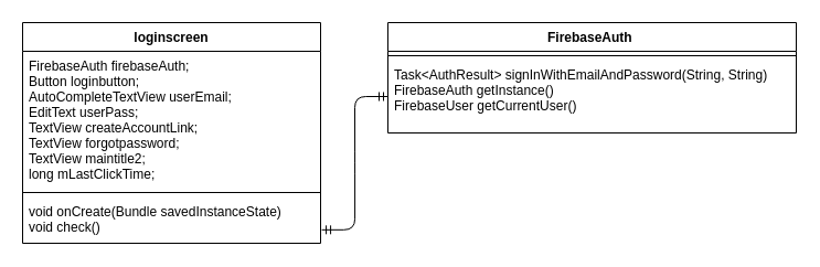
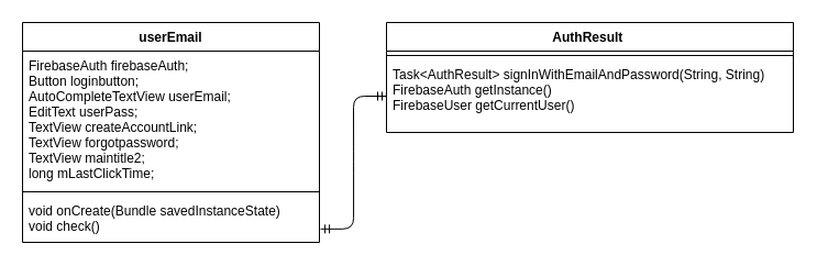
- <mxCell id="2" value="loginscreen" style="swimlane;fontStyle=1;align=center;verticalAlign=top;childLayout=stackLayout;horizontal=1;startSize=26;horizontalStack=0;resizeParent=1;resizeParentMax=0;resizeLast=0;collapsible=1;marginBottom=0;" vertex="1" parent="1"><mxGeometry x="20" y="20" width="270" height="200" as="geometry" /></mxCell>
+ <mxCell id="2" value="userEmail" style="swimlane;fontStyle=1;align=center;verticalAlign=top;childLayout=stackLayout;horizontal=1;startSize=26;horizontalStack=0;resizeParent=1;resizeParentMax=0;resizeLast=0;collapsible=1;marginBottom=0;" vertex="1" parent="1"><mxGeometry x="20" y="20" width="270" height="200" as="geometry" /></mxCell>
- <mxCell id="6" value="FirebaseAuth " style="swimlane;fontStyle=1;align=center;verticalAlign=top;childLayout=stackLayout;horizontal=1;startSize=26;horizontalStack=0;resizeParent=1;resizeParentMax=0;resizeLast=0;collapsible=1;marginBottom=0;" vertex="1" parent="1"><mxGeometry x="351" y="20" width="370" height="100" as="geometry" /></mxCell>
+ <mxCell id="6" value="AuthResult " style="swimlane;fontStyle=1;align=center;verticalAlign=top;childLayout=stackLayout;horizontal=1;startSize=26;horizontalStack=0;resizeParent=1;resizeParentMax=0;resizeLast=0;collapsible=1;marginBottom=0;" vertex="1" parent="1"><mxGeometry x="351" y="20" width="370" height="100" as="geometry" /></mxCell>
